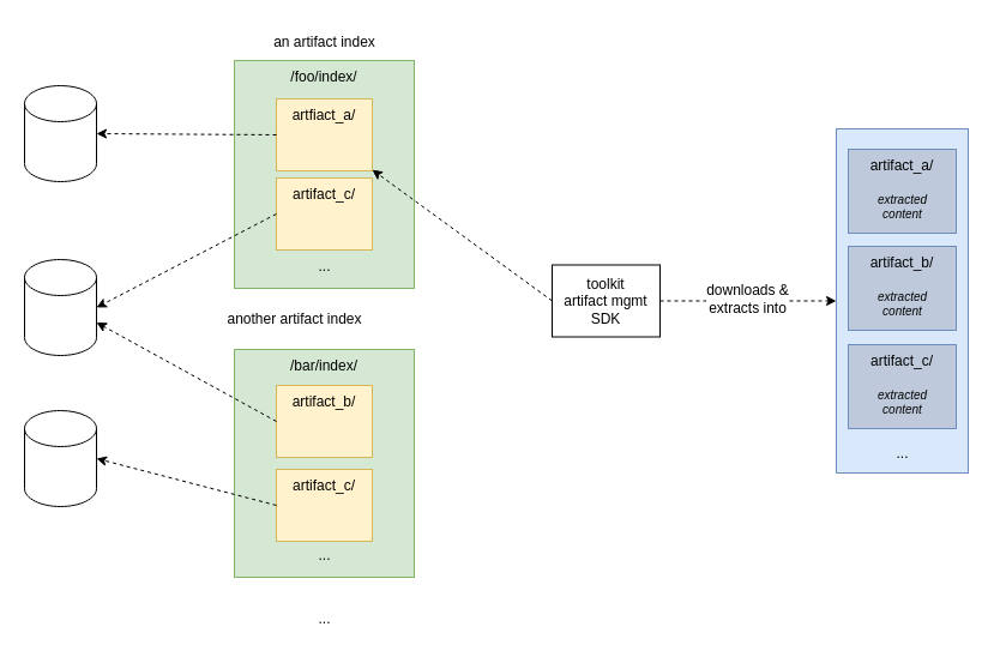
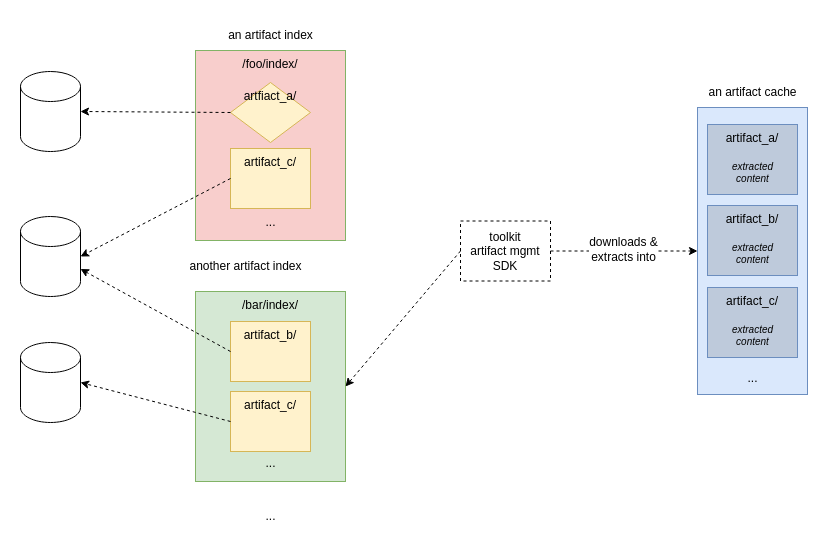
+ <mxCell id="32" value="an artifact cache" style="text;html=1;align=center;verticalAlign=middle;resizable=0;points=[];autosize=1;strokeColor=none;fillColor=none;" parent="1" vertex="1"><mxGeometry x="697" y="77" width="110" height="30" as="geometry" /></mxCell>
- <mxCell id="3" value="artfiact_a/" style="rounded=0;whiteSpace=wrap;html=1;verticalAlign=top;align=center;fillColor=#fff2cc;strokeColor=#d6b656;" parent="1" vertex="1"><mxGeometry x="230" y="82" width="80" height="60" as="geometry" /></mxCell>
+ <mxCell id="3" value="artfiact_a/" style="rhombus;whiteSpace=wrap;html=1;verticalAlign=top;align=center;fillColor=#fff2cc;strokeColor=#d6b656;" parent="1" vertex="1"><mxGeometry x="230" y="82" width="80" height="60" as="geometry" /></mxCell>
- <mxCell id="2" value="/foo/index/" style="rounded=0;whiteSpace=wrap;html=1;verticalAlign=top;align=center;labelBackgroundColor=none;fillColor=#d5e8d4;strokeColor=#82b366;" parent="1" vertex="1"><mxGeometry x="195" y="50" width="150" height="190" as="geometry" /></mxCell>
+ <mxCell id="2" value="/foo/index/" style="rounded=0;whiteSpace=wrap;html=1;verticalAlign=top;align=center;labelBackgroundColor=none;fillColor=#f8cecc;strokeColor=#82b366;" parent="1" vertex="1"><mxGeometry x="195" y="50" width="150" height="190" as="geometry" /></mxCell>
- <mxCell id="11" value="" style="endArrow=classic;html=1;rounded=0;exitX=0;exitY=0.5;exitDx=0;exitDy=0;dashed=1;" parent="1" source="10" target="3" edge="1"><mxGeometry width="50" height="50" relative="1" as="geometry"><mxPoint x="505" y="130" as="sourcePoint" /><mxPoint x="450" y="320" as="targetPoint" /></mxGeometry></mxCell>
+ <mxCell id="11" value="" style="endArrow=classic;html=1;rounded=0;entryX=1;entryY=0.5;entryDx=0;entryDy=0;exitX=0;exitY=0.5;exitDx=0;exitDy=0;dashed=1;" parent="1" source="10" target="6" edge="1"><mxGeometry width="50" height="50" relative="1" as="geometry"><mxPoint x="505" y="130" as="sourcePoint" /><mxPoint x="450" y="320" as="targetPoint" /></mxGeometry></mxCell>
- <mxCell id="10" value="toolkit&lt;br&gt;artifact mgmt&lt;br&gt;SDK" style="rounded=0;whiteSpace=wrap;html=1;" parent="1" vertex="1"><mxGeometry x="460" y="220.5" width="90" height="60" as="geometry" /></mxCell>
+ <mxCell id="10" value="toolkit&lt;br&gt;artifact mgmt&lt;br&gt;SDK" style="rounded=0;whiteSpace=wrap;html=1;dashed=1;" parent="1" vertex="1"><mxGeometry x="460" y="220.5" width="90" height="60" as="geometry" /></mxCell>
